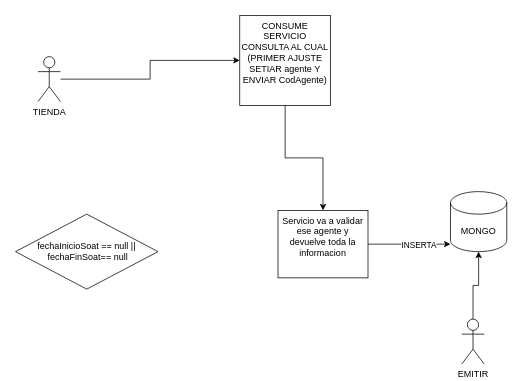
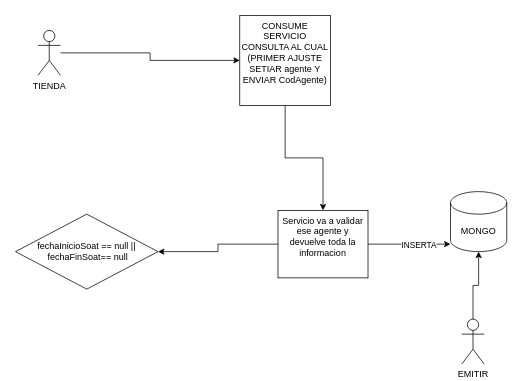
- <mxCell id="3" value="TIENDA" style="shape=umlActor;verticalLabelPosition=bottom;verticalAlign=top;html=1;outlineConnect=0;" parent="1" vertex="1"><mxGeometry x="50" y="75" width="30" height="60" as="geometry" /></mxCell>
+ <mxCell id="3" value="TIENDA" style="shape=umlActor;verticalLabelPosition=bottom;verticalAlign=top;html=1;outlineConnect=0;" parent="1" vertex="1"><mxGeometry x="50" y="40" width="30" height="60" as="geometry" /></mxCell>
+ <mxCell id="8" value="" style="edgeStyle=orthogonalEdgeStyle;rounded=0;orthogonalLoop=1;jettySize=auto;html=1;" edge="1" parent="1" source="9" target="13"><mxGeometry relative="1" as="geometry" /></mxCell>
